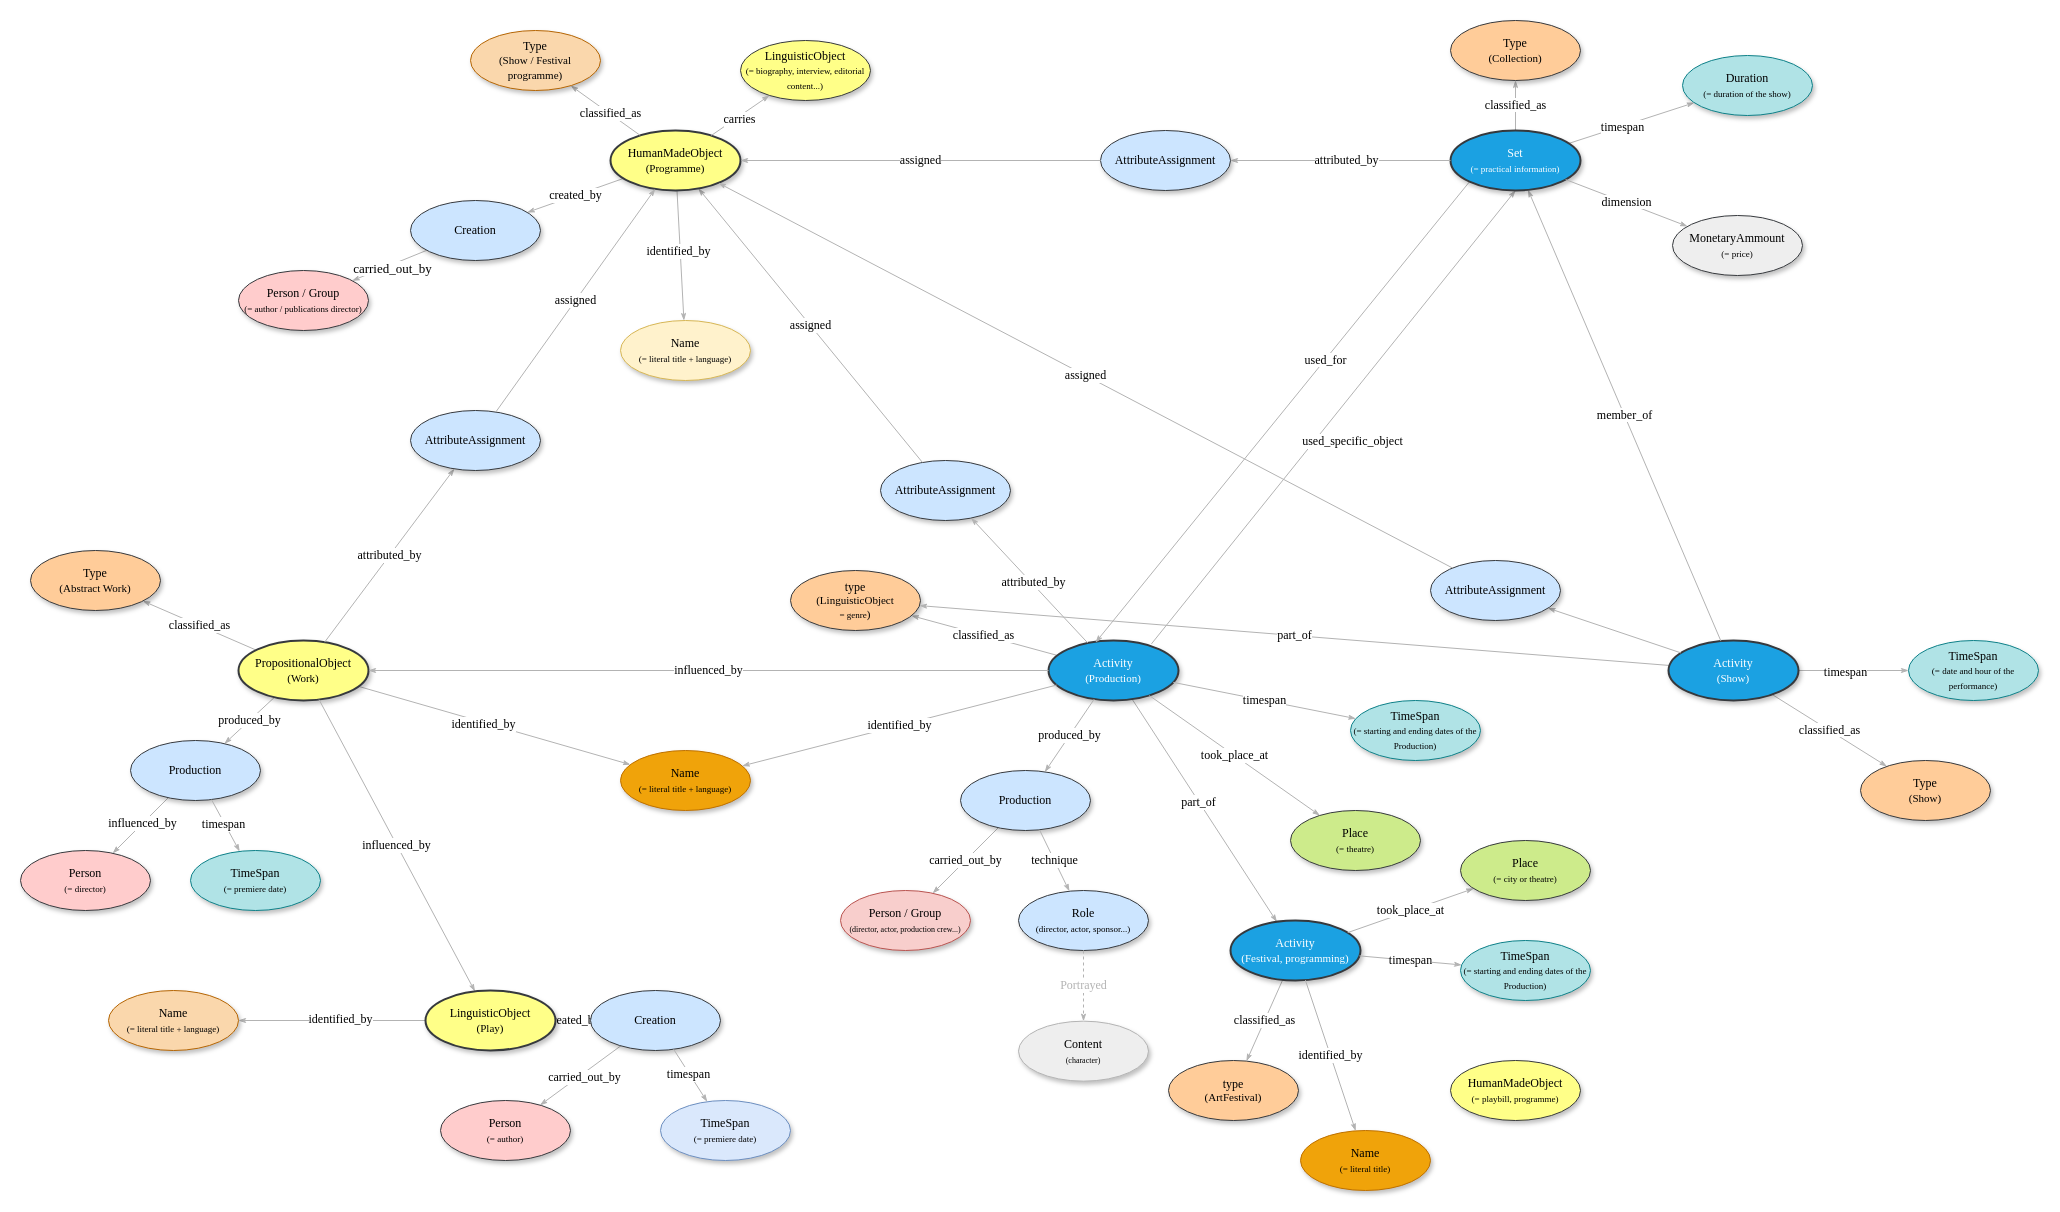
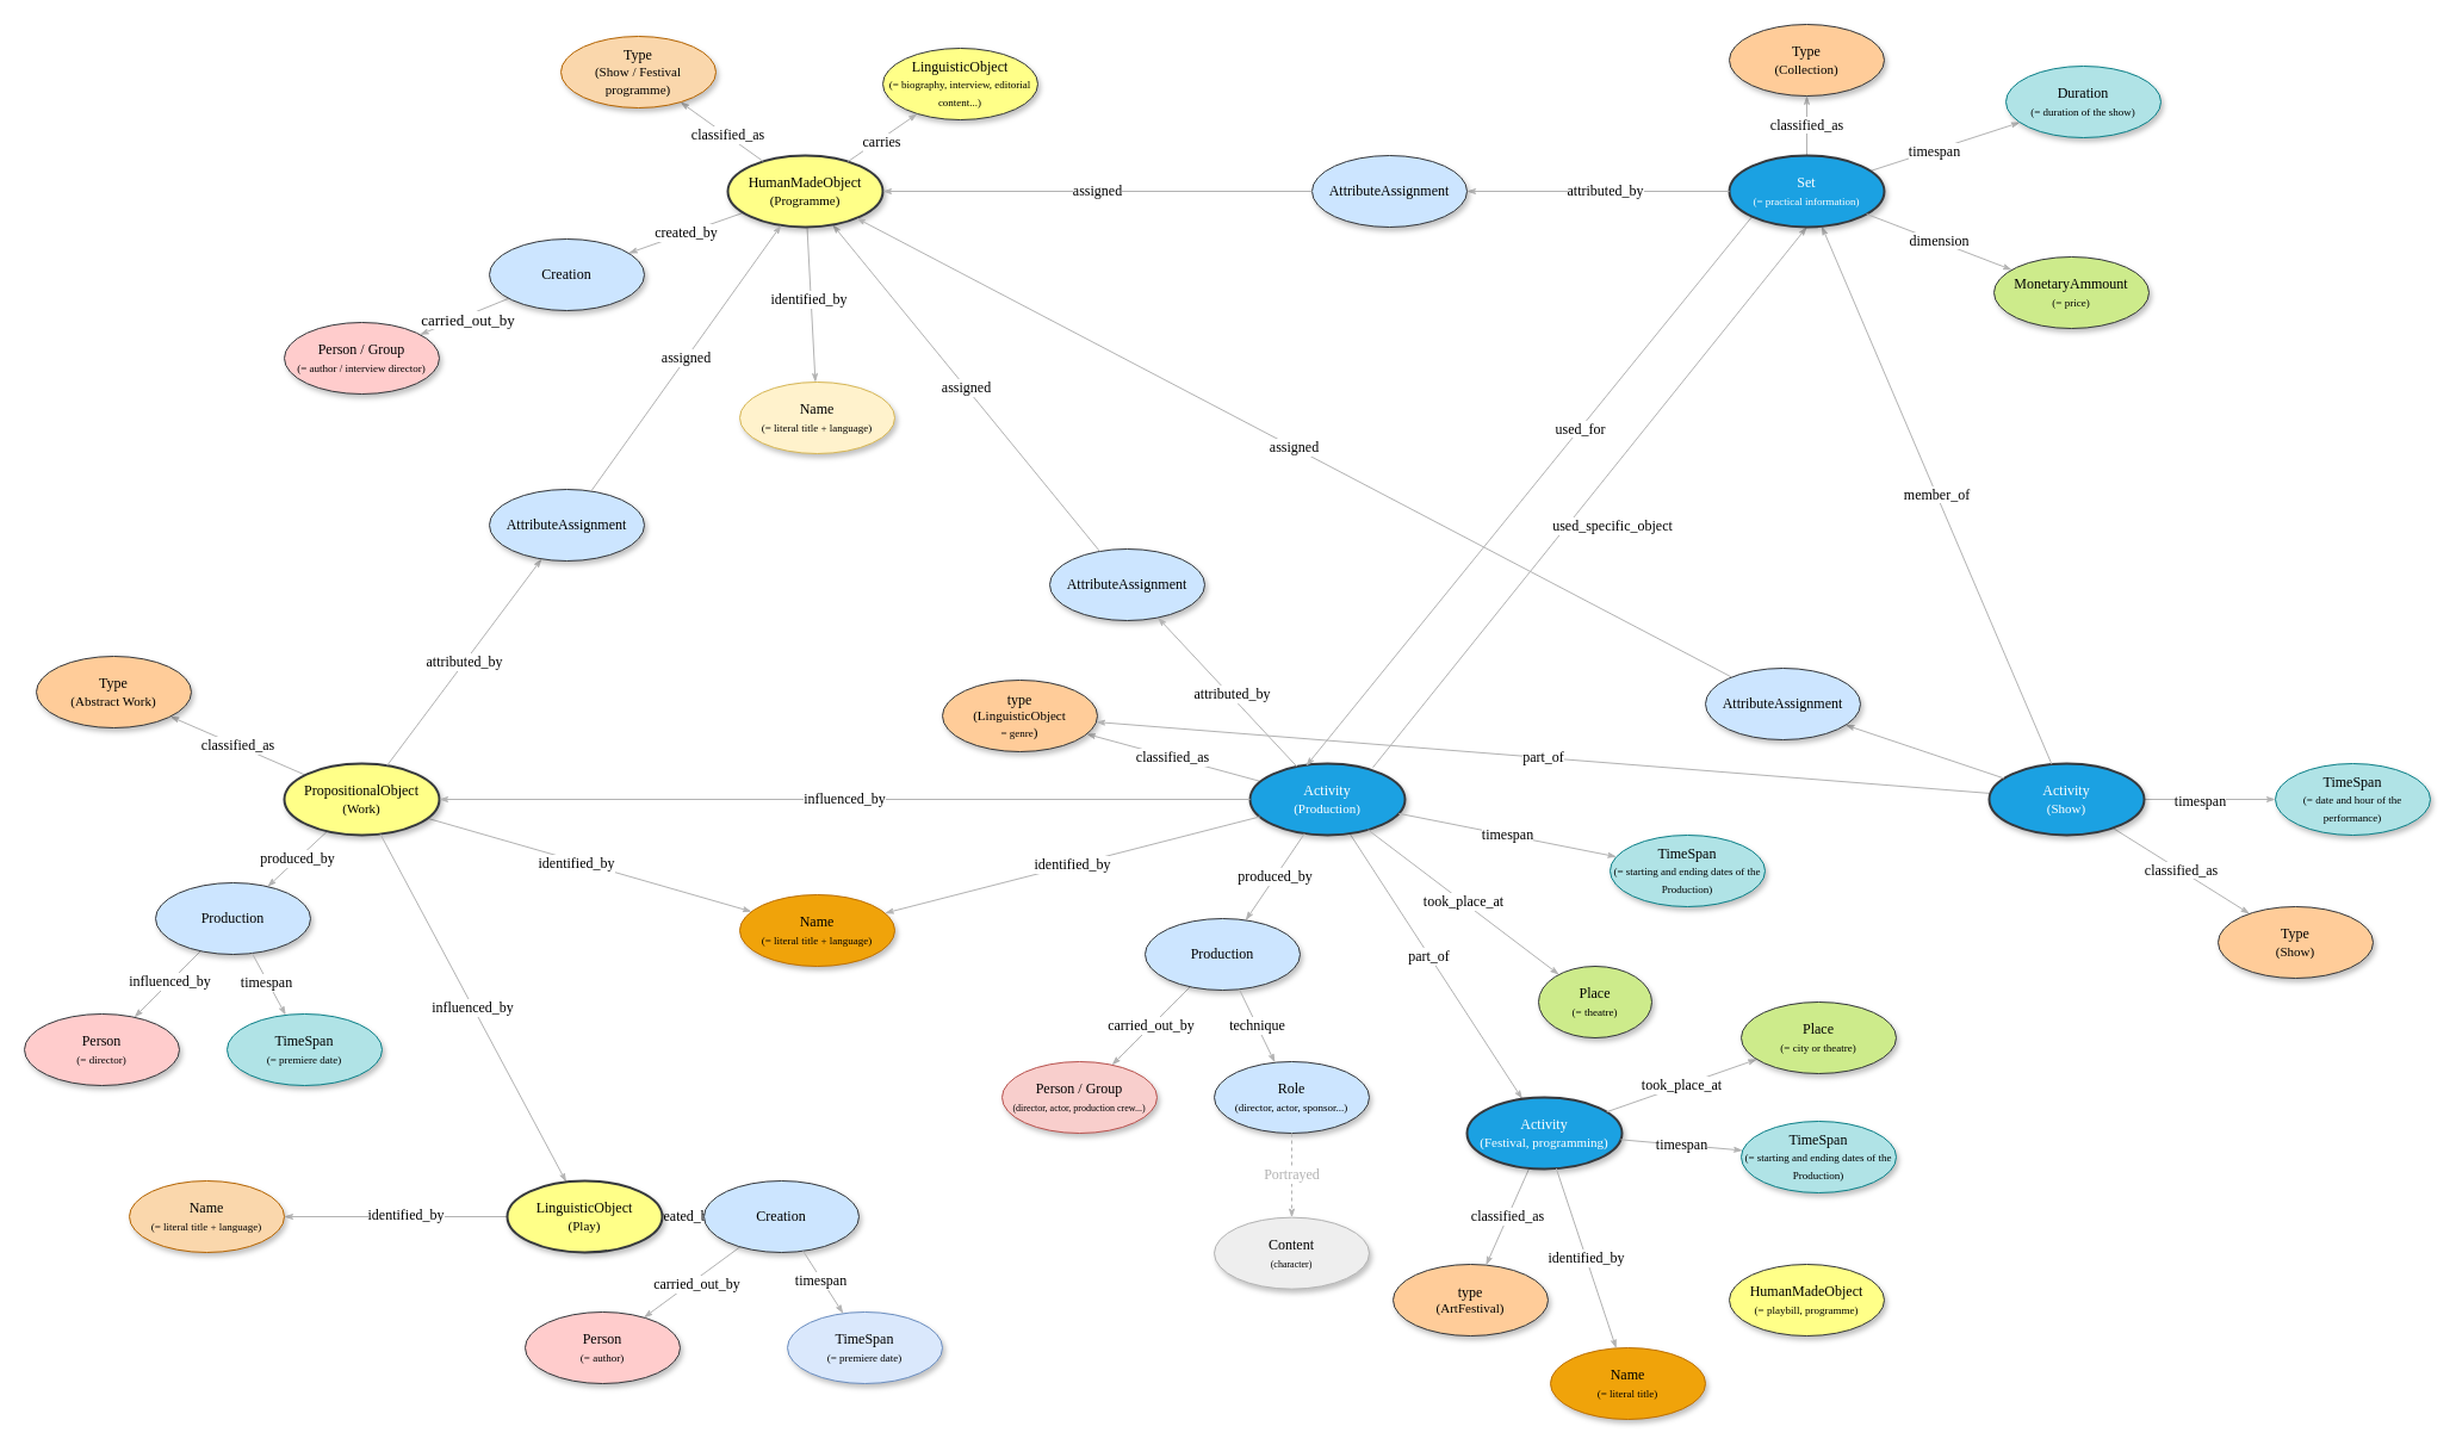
- <mxCell id="58" value="&lt;span style=&quot;color: rgb(0, 0, 0);&quot;&gt;MonetaryAmmount&lt;/span&gt;&lt;div style=&quot;color: rgb(0, 0, 0);&quot;&gt;&lt;font style=&quot;font-size: 9px;&quot;&gt;(=&amp;nbsp;&lt;/font&gt;&lt;span style=&quot;font-size: 9px; background-color: transparent;&quot;&gt;price)&lt;/span&gt;&lt;/div&gt;" style="ellipse;whiteSpace=wrap;html=1;rounded=0;shadow=1;comic=0;labelBackgroundColor=none;strokeWidth=1;fontFamily=Verdana;fontSize=12;align=center;rotation=0;fillColor=#eeeeee;strokeColor=#36393d;" parent="1" vertex="1"><mxGeometry x="1672" y="215" width="130" height="60" as="geometry" /></mxCell>
+ <mxCell id="58" value="&lt;span style=&quot;color: rgb(0, 0, 0);&quot;&gt;MonetaryAmmount&lt;/span&gt;&lt;div style=&quot;color: rgb(0, 0, 0);&quot;&gt;&lt;font style=&quot;font-size: 9px;&quot;&gt;(=&amp;nbsp;&lt;/font&gt;&lt;span style=&quot;font-size: 9px; background-color: transparent;&quot;&gt;price)&lt;/span&gt;&lt;/div&gt;" style="ellipse;whiteSpace=wrap;html=1;rounded=0;shadow=1;comic=0;labelBackgroundColor=none;strokeWidth=1;fontFamily=Verdana;fontSize=12;align=center;rotation=0;fillColor=#cdeb8b;strokeColor=#36393d;" parent="1" vertex="1"><mxGeometry x="1672" y="215" width="130" height="60" as="geometry" /></mxCell>
- <mxCell id="69" value="&lt;span&gt;Person / Group&lt;/span&gt;&lt;div&gt;&lt;span&gt;&lt;font style=&quot;font-size: 9px;&quot;&gt;(= author / publications director)&lt;/font&gt;&lt;/span&gt;&lt;/div&gt;" style="ellipse;whiteSpace=wrap;html=1;rounded=0;shadow=1;comic=0;labelBackgroundColor=none;strokeWidth=1;fontFamily=Verdana;fontSize=12;align=center;fillColor=#ffcccc;strokeColor=#36393d;" parent="1" vertex="1"><mxGeometry x="238" y="270" width="130" height="60" as="geometry" /></mxCell>
+ <mxCell id="69" value="&lt;span&gt;Person / Group&lt;/span&gt;&lt;div&gt;&lt;span&gt;&lt;font style=&quot;font-size: 9px;&quot;&gt;(= author / interview director)&lt;/font&gt;&lt;/span&gt;&lt;/div&gt;" style="ellipse;whiteSpace=wrap;html=1;rounded=0;shadow=1;comic=0;labelBackgroundColor=none;strokeWidth=1;fontFamily=Verdana;fontSize=12;align=center;fillColor=#ffcccc;strokeColor=#36393d;" parent="1" vertex="1"><mxGeometry x="238" y="270" width="130" height="60" as="geometry" /></mxCell>
- <mxCell id="30" value="&lt;span&gt;Place&lt;/span&gt;&lt;div&gt;&lt;span&gt;&lt;font style=&quot;font-size: 9px;&quot;&gt;(= theatre)&lt;/font&gt;&lt;/span&gt;&lt;/div&gt;" style="ellipse;whiteSpace=wrap;html=1;rounded=0;shadow=1;comic=0;labelBackgroundColor=none;strokeWidth=1;fontFamily=Verdana;fontSize=12;align=center;fillColor=#cdeb8b;strokeColor=#36393d;" parent="1" vertex="1"><mxGeometry x="1290" y="810" width="130" height="60" as="geometry" /></mxCell>
+ <mxCell id="30" value="&lt;span&gt;Place&lt;/span&gt;&lt;div&gt;&lt;span&gt;&lt;font style=&quot;font-size: 9px;&quot;&gt;(= theatre)&lt;/font&gt;&lt;/span&gt;&lt;/div&gt;" style="ellipse;whiteSpace=wrap;html=1;rounded=0;shadow=1;comic=0;labelBackgroundColor=none;strokeWidth=1;fontFamily=Verdana;fontSize=12;align=center;fillColor=#cdeb8b;strokeColor=#36393d;" parent="1" vertex="1"><mxGeometry x="1290" y="810" width="95" height="60" as="geometry" /></mxCell>
